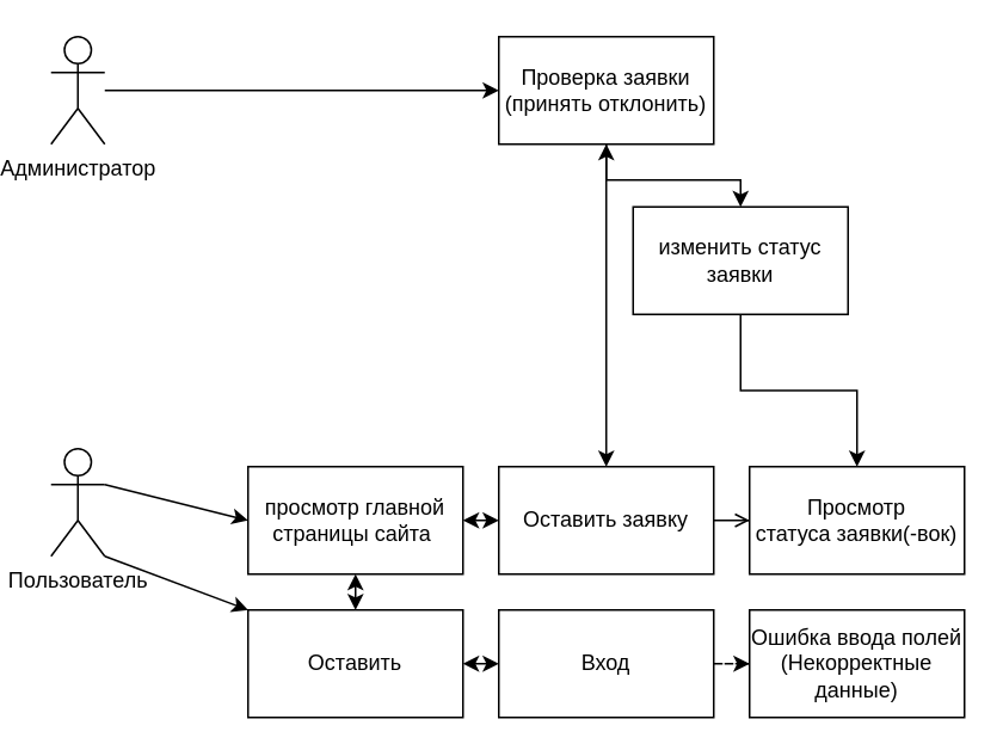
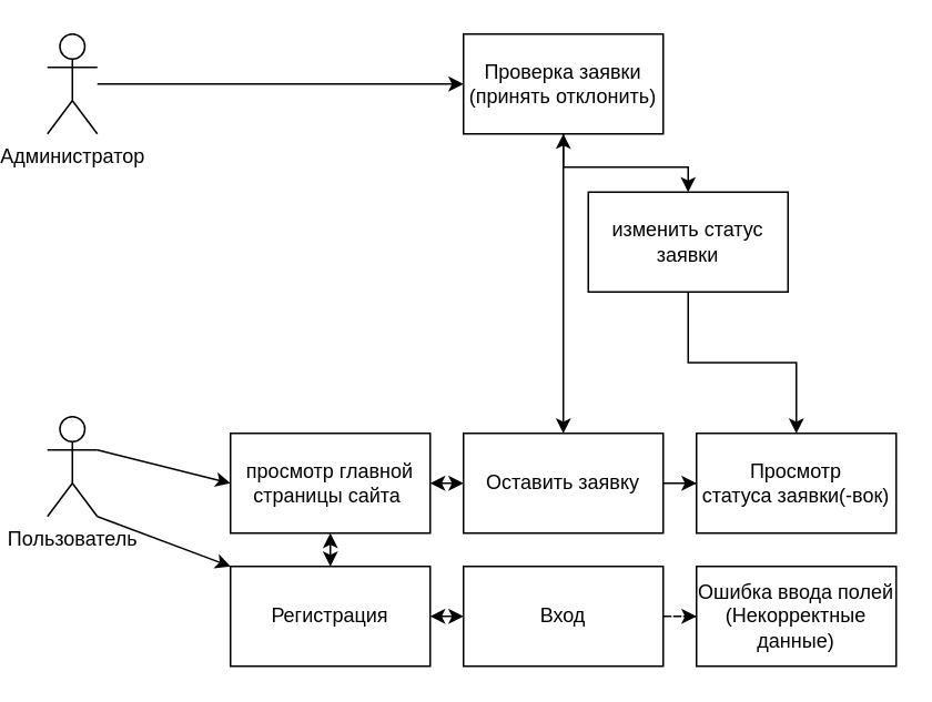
- <mxCell id="5" value="" style="edgeStyle=orthogonalEdgeStyle;rounded=0;orthogonalLoop=1;jettySize=auto;html=1;endArrow=open;" parent="1" source="6" target="7" edge="1"><mxGeometry relative="1" as="geometry" /></mxCell>
+ <mxCell id="5" value="" style="edgeStyle=orthogonalEdgeStyle;rounded=0;orthogonalLoop=1;jettySize=auto;html=1;" parent="1" source="6" target="7" edge="1"><mxGeometry relative="1" as="geometry" /></mxCell>
- <mxCell id="2" value="Оставить" style="rounded=0;whiteSpace=wrap;html=1;" parent="1" vertex="1"><mxGeometry x="130" y="340" width="120" height="60" as="geometry" /></mxCell>
+ <mxCell id="2" value="Регистрация" style="rounded=0;whiteSpace=wrap;html=1;" parent="1" vertex="1"><mxGeometry x="130" y="340" width="120" height="60" as="geometry" /></mxCell>
